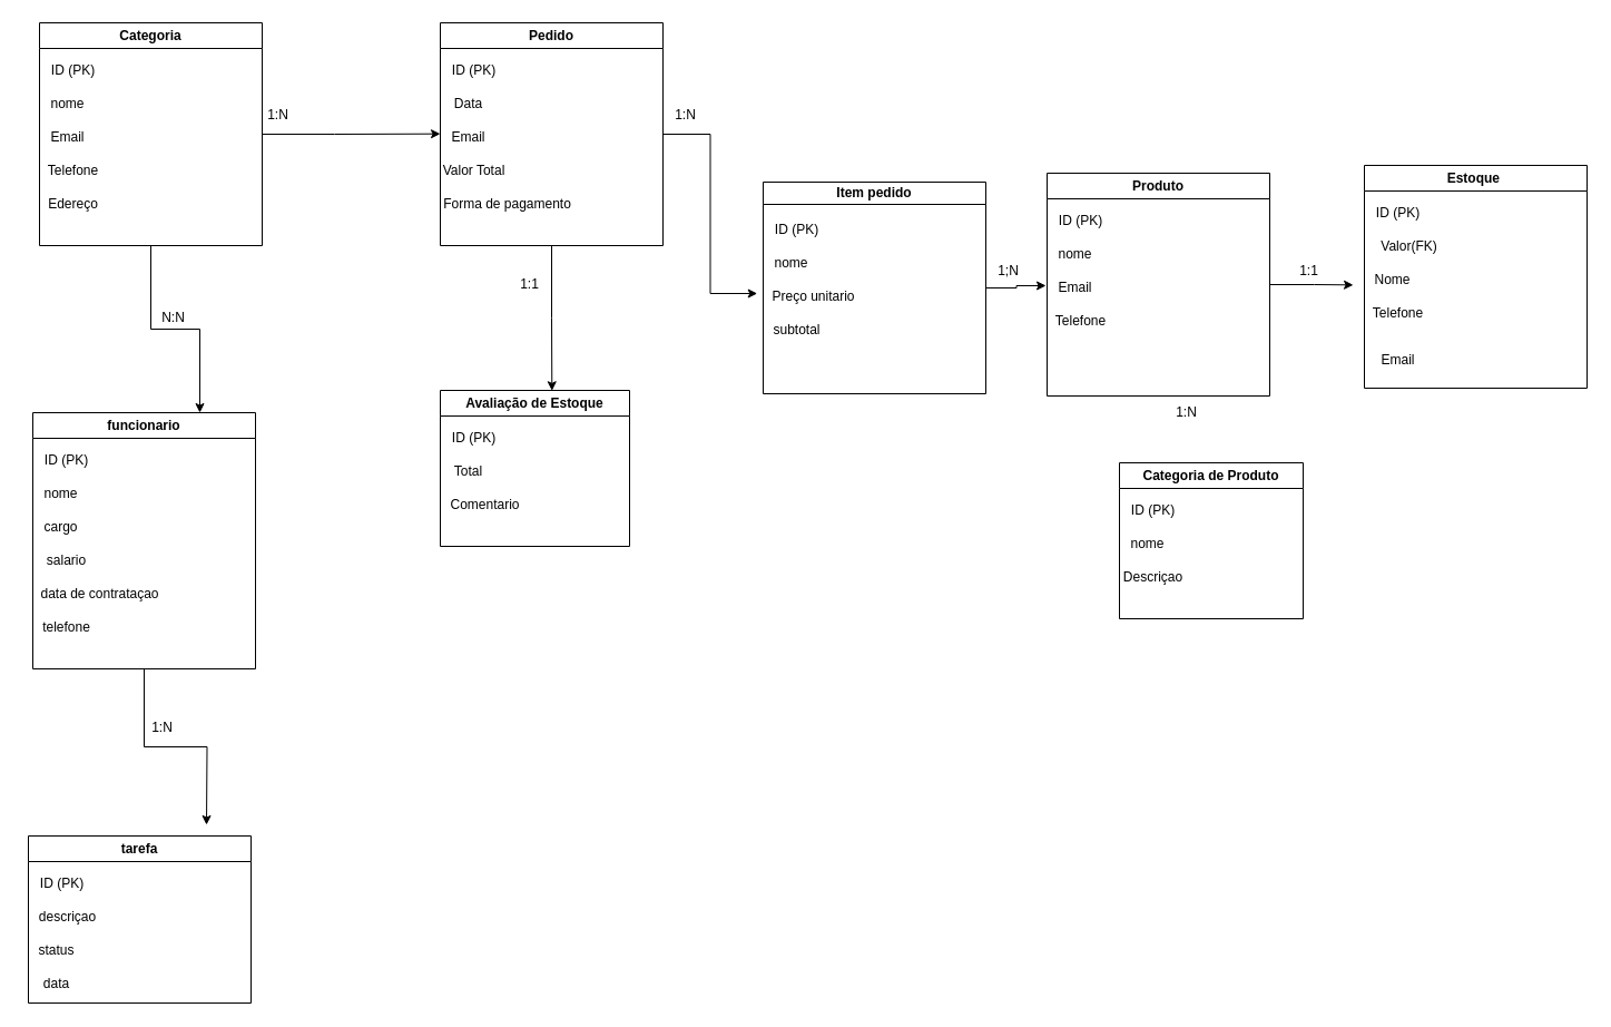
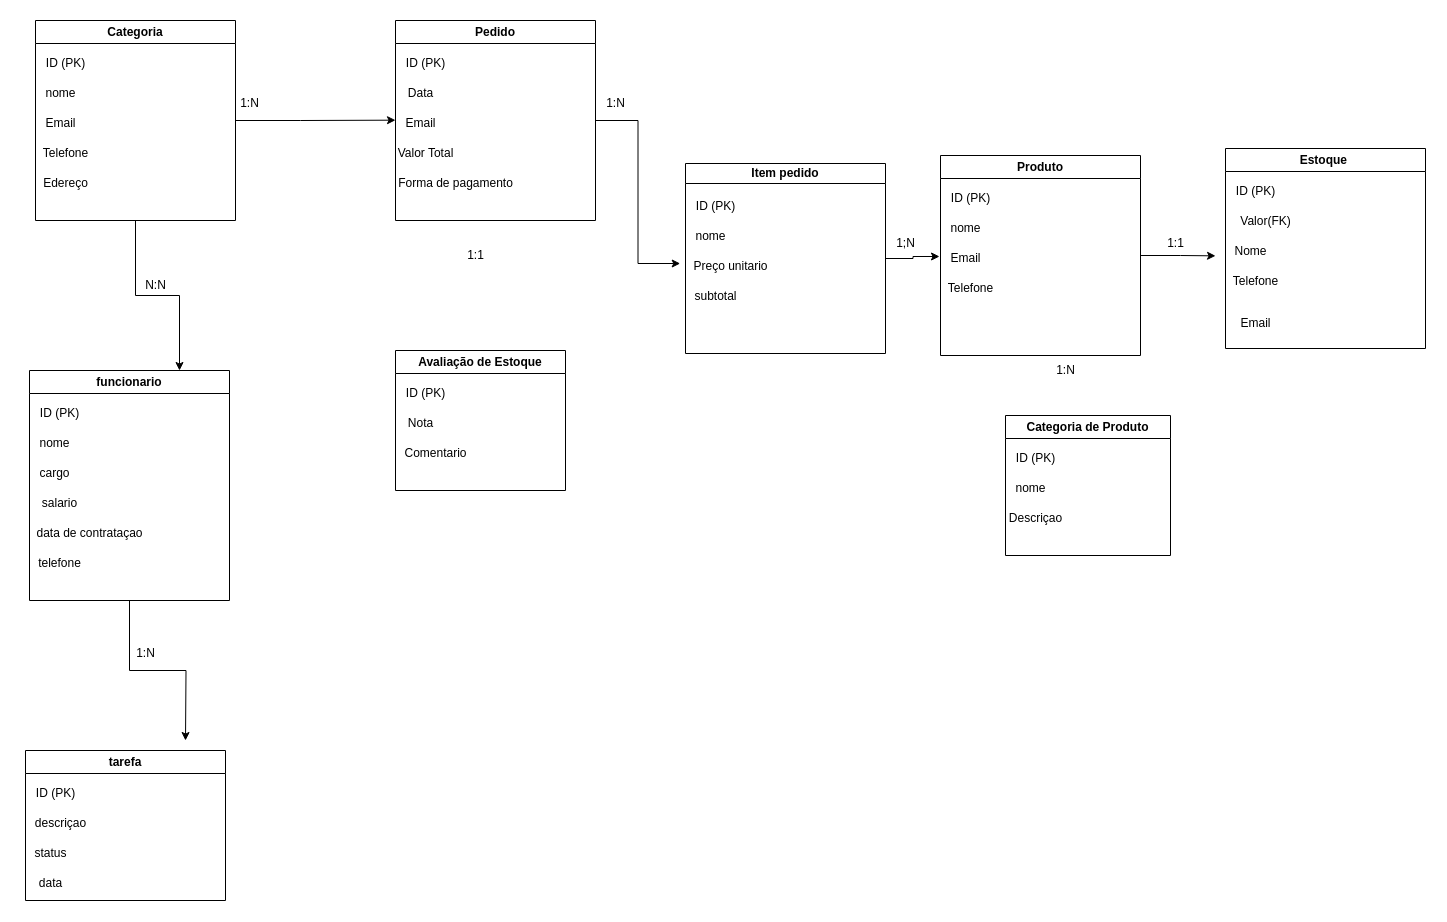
- <mxCell id="61" style="edgeStyle=orthogonalEdgeStyle;rounded=0;orthogonalLoop=1;jettySize=auto;html=1;exitX=0.5;exitY=1;exitDx=0;exitDy=0;entryX=0.59;entryY=0.002;entryDx=0;entryDy=0;entryPerimeter=0;" edge="1" parent="1" source="24" target="20"><mxGeometry relative="1" as="geometry" /></mxCell>
- <mxCell id="21" value="Total" style="text;html=1;align=center;verticalAlign=middle;resizable=0;points=[];autosize=1;strokeColor=none;fillColor=none;" vertex="1" parent="20"><mxGeometry y="58" width="50" height="30" as="geometry" /></mxCell>
+ <mxCell id="21" value="Nota" style="text;html=1;align=center;verticalAlign=middle;resizable=0;points=[];autosize=1;strokeColor=none;fillColor=none;" vertex="1" parent="20"><mxGeometry y="58" width="50" height="30" as="geometry" /></mxCell>
